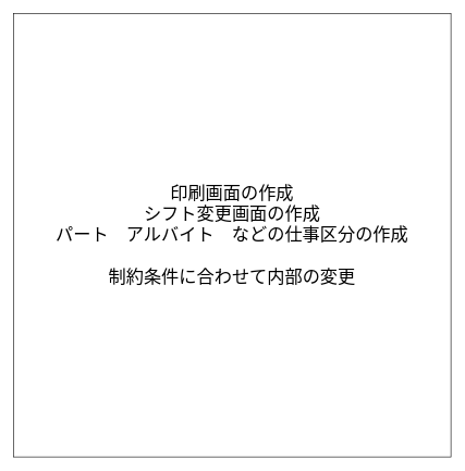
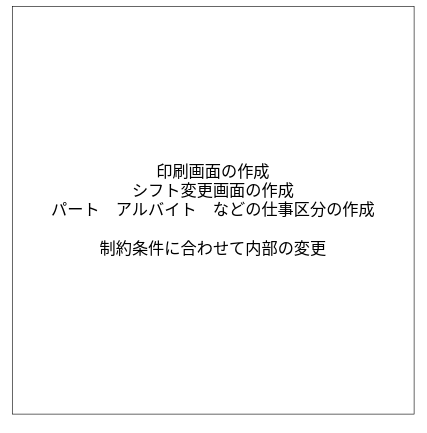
- <mxCell id="2" value="&lt;font style=&quot;font-size: 27px&quot;&gt;印刷画面の作成&lt;br&gt;シフト変更画面の作成&lt;br&gt;パート　アルバイト　などの仕事区分の作成&lt;br&gt;&lt;br&gt;制約条件に合わせて内部の変更&lt;br&gt;&lt;/font&gt;" style="rounded=0;whiteSpace=wrap;html=1;" vertex="1" parent="1"><mxGeometry x="20" y="20" width="670" height="680" as="geometry" /></mxCell>
+ <mxCell id="2" value="&lt;font style=&quot;font-size: 27px&quot;&gt;印刷画面の作成&lt;br&gt;シフト変更画面の作成&lt;br&gt;パート　アルバイト　などの仕事区分の作成&lt;br&gt;&lt;br&gt;制約条件に合わせて内部の変更&lt;br&gt;&lt;/font&gt;" style="rounded=0;whiteSpace=wrap;html=1;" vertex="1" parent="1"><mxGeometry x="20" y="10" width="670" height="680" as="geometry" /></mxCell>
